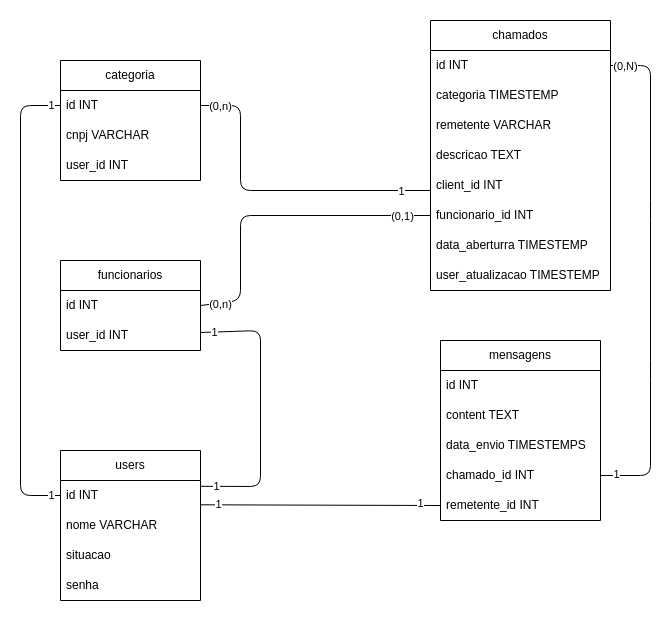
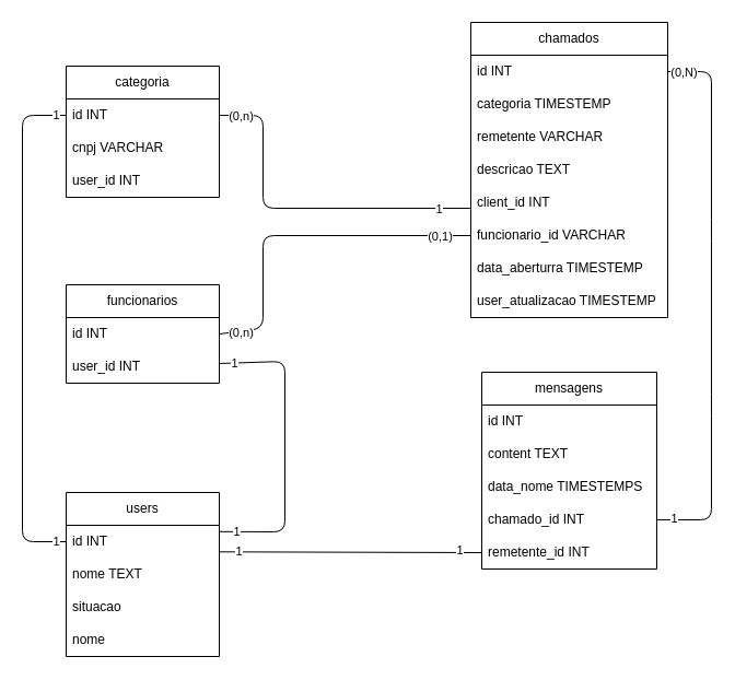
- <mxCell id="8" value="funcionario_id INT" style="text;strokeColor=none;fillColor=none;align=left;verticalAlign=middle;spacingLeft=4;spacingRight=4;overflow=hidden;points=[[0,0.5],[1,0.5]];portConstraint=eastwest;rotatable=0;whiteSpace=wrap;html=1;" parent="2" vertex="1"><mxGeometry y="180" width="180" height="30" as="geometry" /></mxCell>
+ <mxCell id="8" value="funcionario_id VARCHAR" style="text;strokeColor=none;fillColor=none;align=left;verticalAlign=middle;spacingLeft=4;spacingRight=4;overflow=hidden;points=[[0,0.5],[1,0.5]];portConstraint=eastwest;rotatable=0;whiteSpace=wrap;html=1;" parent="2" vertex="1"><mxGeometry y="180" width="180" height="30" as="geometry" /></mxCell>
- <mxCell id="27" value="data_envio TIMESTEMPS" style="text;strokeColor=none;fillColor=none;align=left;verticalAlign=middle;spacingLeft=4;spacingRight=4;overflow=hidden;points=[[0,0.5],[1,0.5]];portConstraint=eastwest;rotatable=0;whiteSpace=wrap;html=1;" parent="24" vertex="1"><mxGeometry y="90" width="160" height="30" as="geometry" /></mxCell>
+ <mxCell id="27" value="data_nome TIMESTEMPS" style="text;strokeColor=none;fillColor=none;align=left;verticalAlign=middle;spacingLeft=4;spacingRight=4;overflow=hidden;points=[[0,0.5],[1,0.5]];portConstraint=eastwest;rotatable=0;whiteSpace=wrap;html=1;" parent="24" vertex="1"><mxGeometry y="90" width="160" height="30" as="geometry" /></mxCell>
- <mxCell id="35" value="nome VARCHAR" style="text;strokeColor=none;fillColor=none;align=left;verticalAlign=middle;spacingLeft=4;spacingRight=4;overflow=hidden;points=[[0,0.5],[1,0.5]];portConstraint=eastwest;rotatable=0;whiteSpace=wrap;html=1;" parent="33" vertex="1"><mxGeometry y="60" width="140" height="30" as="geometry" /></mxCell>
+ <mxCell id="35" value="nome TEXT" style="text;strokeColor=none;fillColor=none;align=left;verticalAlign=middle;spacingLeft=4;spacingRight=4;overflow=hidden;points=[[0,0.5],[1,0.5]];portConstraint=eastwest;rotatable=0;whiteSpace=wrap;html=1;" parent="33" vertex="1"><mxGeometry y="60" width="140" height="30" as="geometry" /></mxCell>
- <mxCell id="37" value="senha" style="text;strokeColor=none;fillColor=none;align=left;verticalAlign=middle;spacingLeft=4;spacingRight=4;overflow=hidden;points=[[0,0.5],[1,0.5]];portConstraint=eastwest;rotatable=0;whiteSpace=wrap;html=1;" parent="33" vertex="1"><mxGeometry y="120" width="140" height="30" as="geometry" /></mxCell>
+ <mxCell id="37" value="nome" style="text;strokeColor=none;fillColor=none;align=left;verticalAlign=middle;spacingLeft=4;spacingRight=4;overflow=hidden;points=[[0,0.5],[1,0.5]];portConstraint=eastwest;rotatable=0;whiteSpace=wrap;html=1;" parent="33" vertex="1"><mxGeometry y="120" width="140" height="30" as="geometry" /></mxCell>
